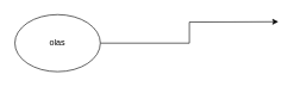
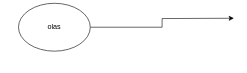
- <mxCell id="3" value="olas" style="ellipse;whiteSpace=wrap;html=1;" vertex="1" parent="1"><mxGeometry x="20" y="20" width="120" height="80" as="geometry" /></mxCell>
+ <mxCell id="3" value="olas" style="ellipse;whiteSpace=wrap;html=1;" vertex="1" parent="1"><mxGeometry x="30" y="5" width="120" height="80" as="geometry" /></mxCell>
